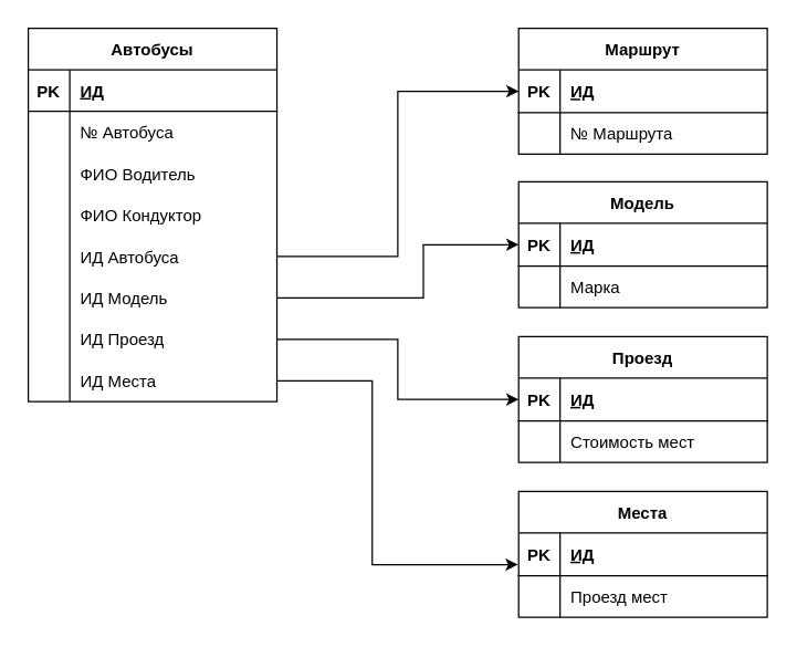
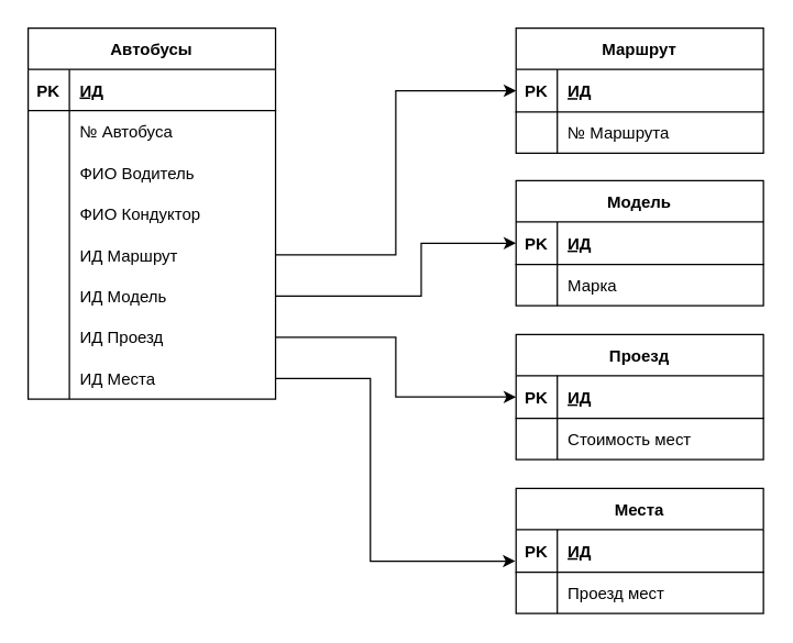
- <mxCell id="17" value="ИД Автобуса" style="shape=partialRectangle;connectable=0;fillColor=none;top=0;left=0;bottom=0;right=0;align=left;spacingLeft=6;overflow=hidden;" vertex="1" parent="15"><mxGeometry x="30" width="150" height="30" as="geometry"><mxRectangle width="150" height="30" as="alternateBounds" /></mxGeometry></mxCell>
+ <mxCell id="17" value="ИД Маршрут" style="shape=partialRectangle;connectable=0;fillColor=none;top=0;left=0;bottom=0;right=0;align=left;spacingLeft=6;overflow=hidden;" vertex="1" parent="15"><mxGeometry x="30" width="150" height="30" as="geometry"><mxRectangle width="150" height="30" as="alternateBounds" /></mxGeometry></mxCell>
